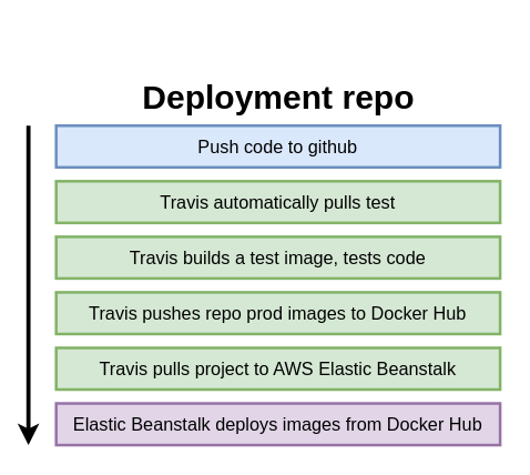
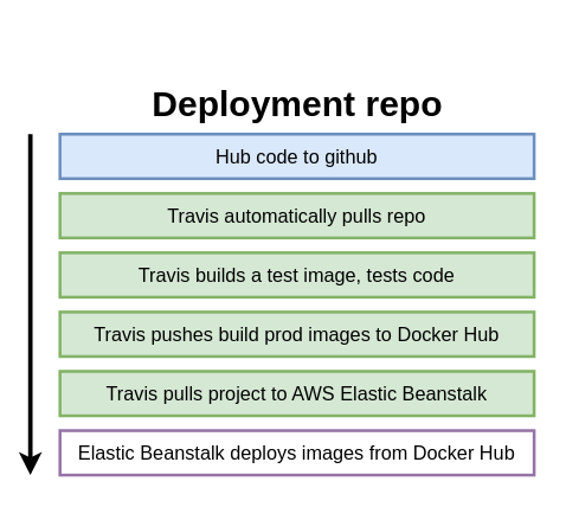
- <mxCell id="3" value="Push code to github" style="rounded=0;whiteSpace=wrap;html=1;fontSize=13;strokeWidth=2;fillColor=#dae8fc;strokeColor=#6c8ebf;" vertex="1" parent="1"><mxGeometry x="40" y="90" width="320" height="30" as="geometry" /></mxCell>
+ <mxCell id="3" value="Hub code to github" style="rounded=0;whiteSpace=wrap;html=1;fontSize=13;strokeWidth=2;fillColor=#dae8fc;strokeColor=#6c8ebf;" vertex="1" parent="1"><mxGeometry x="40" y="90" width="320" height="30" as="geometry" /></mxCell>
- <mxCell id="4" value="Travis automatically pulls test" style="rounded=0;whiteSpace=wrap;html=1;fontSize=13;strokeWidth=2;fillColor=#d5e8d4;strokeColor=#82b366;" vertex="1" parent="1"><mxGeometry x="40" y="130" width="320" height="30" as="geometry" /></mxCell>
+ <mxCell id="4" value="Travis automatically pulls repo" style="rounded=0;whiteSpace=wrap;html=1;fontSize=13;strokeWidth=2;fillColor=#d5e8d4;strokeColor=#82b366;" vertex="1" parent="1"><mxGeometry x="40" y="130" width="320" height="30" as="geometry" /></mxCell>
- <mxCell id="6" value="Travis pushes repo prod images to Docker Hub" style="rounded=0;whiteSpace=wrap;html=1;fontSize=13;strokeWidth=2;fillColor=#d5e8d4;strokeColor=#82b366;" vertex="1" parent="1"><mxGeometry x="40" y="210" width="320" height="30" as="geometry" /></mxCell>
+ <mxCell id="6" value="Travis pushes build prod images to Docker Hub" style="rounded=0;whiteSpace=wrap;html=1;fontSize=13;strokeWidth=2;fillColor=#d5e8d4;strokeColor=#82b366;" vertex="1" parent="1"><mxGeometry x="40" y="210" width="320" height="30" as="geometry" /></mxCell>
- <mxCell id="8" value="Elastic Beanstalk deploys images from Docker Hub" style="rounded=0;whiteSpace=wrap;html=1;fontSize=13;strokeWidth=2;fillColor=#e1d5e7;strokeColor=#9673a6;" vertex="1" parent="1"><mxGeometry x="40" y="290" width="320" height="30" as="geometry" /></mxCell>
+ <mxCell id="8" value="Elastic Beanstalk deploys images from Docker Hub" style="rounded=0;whiteSpace=wrap;html=1;fontSize=13;strokeWidth=2;fillColor=#ffffff;strokeColor=#9673a6;" vertex="1" parent="1"><mxGeometry x="40" y="290" width="320" height="30" as="geometry" /></mxCell>
